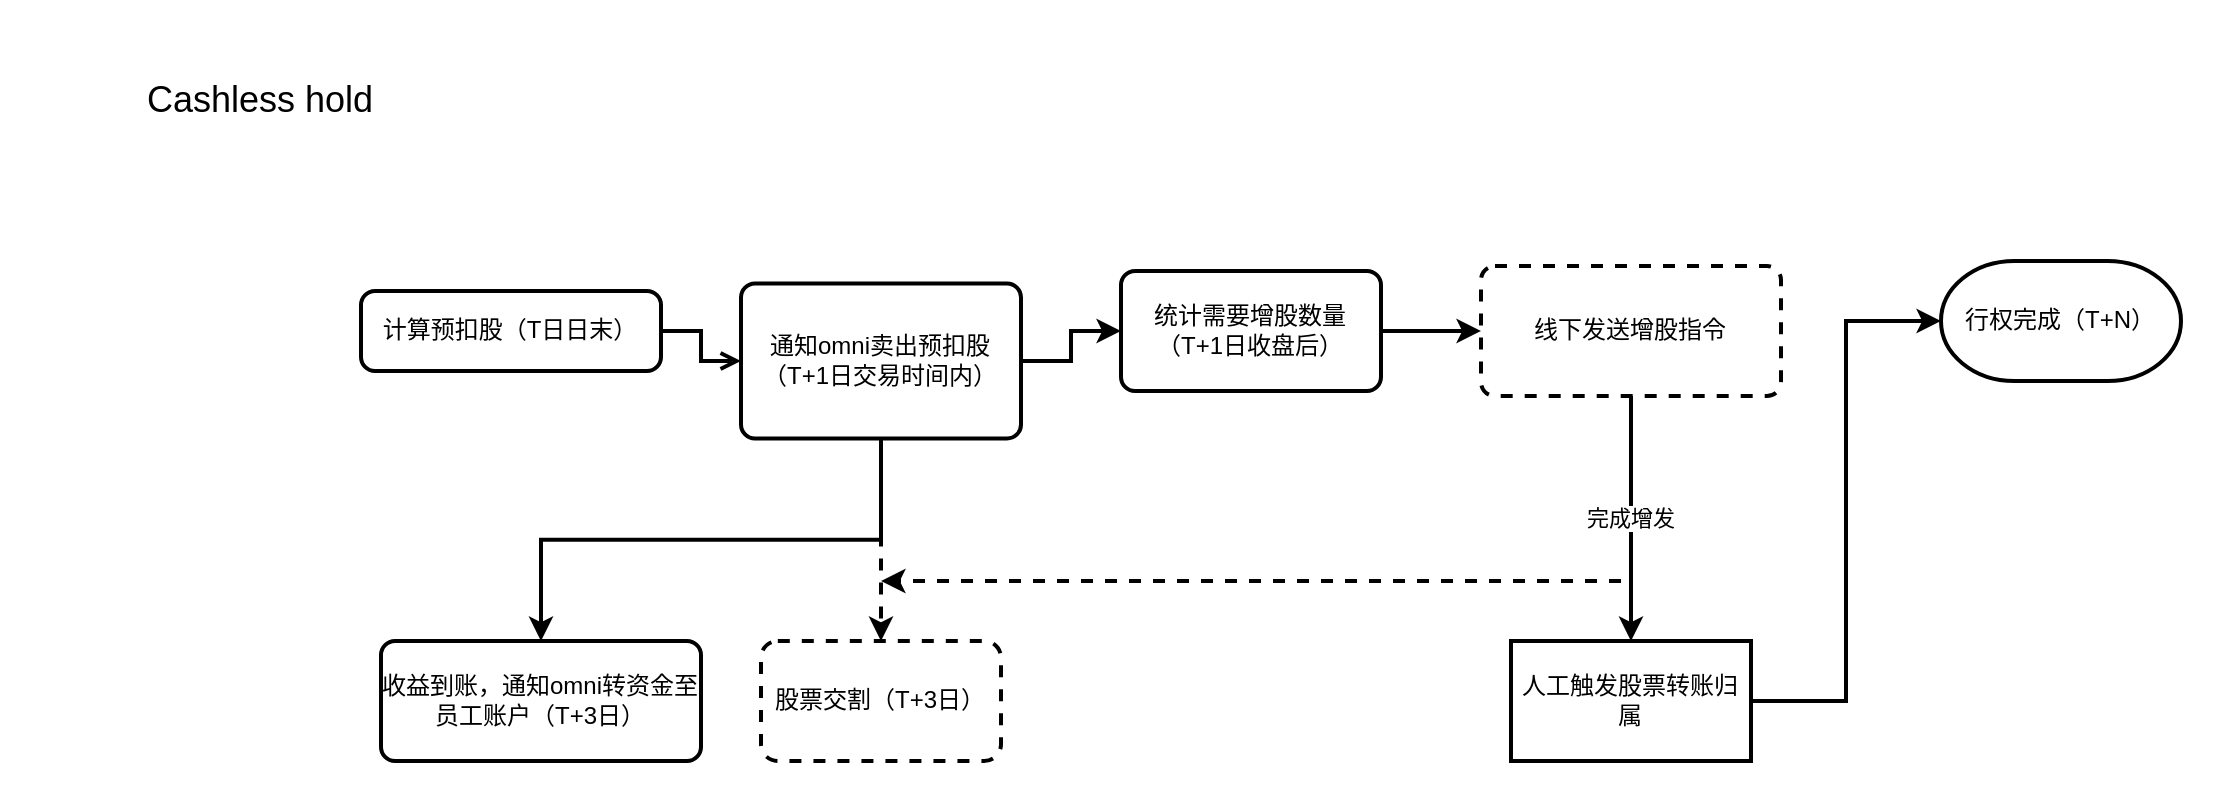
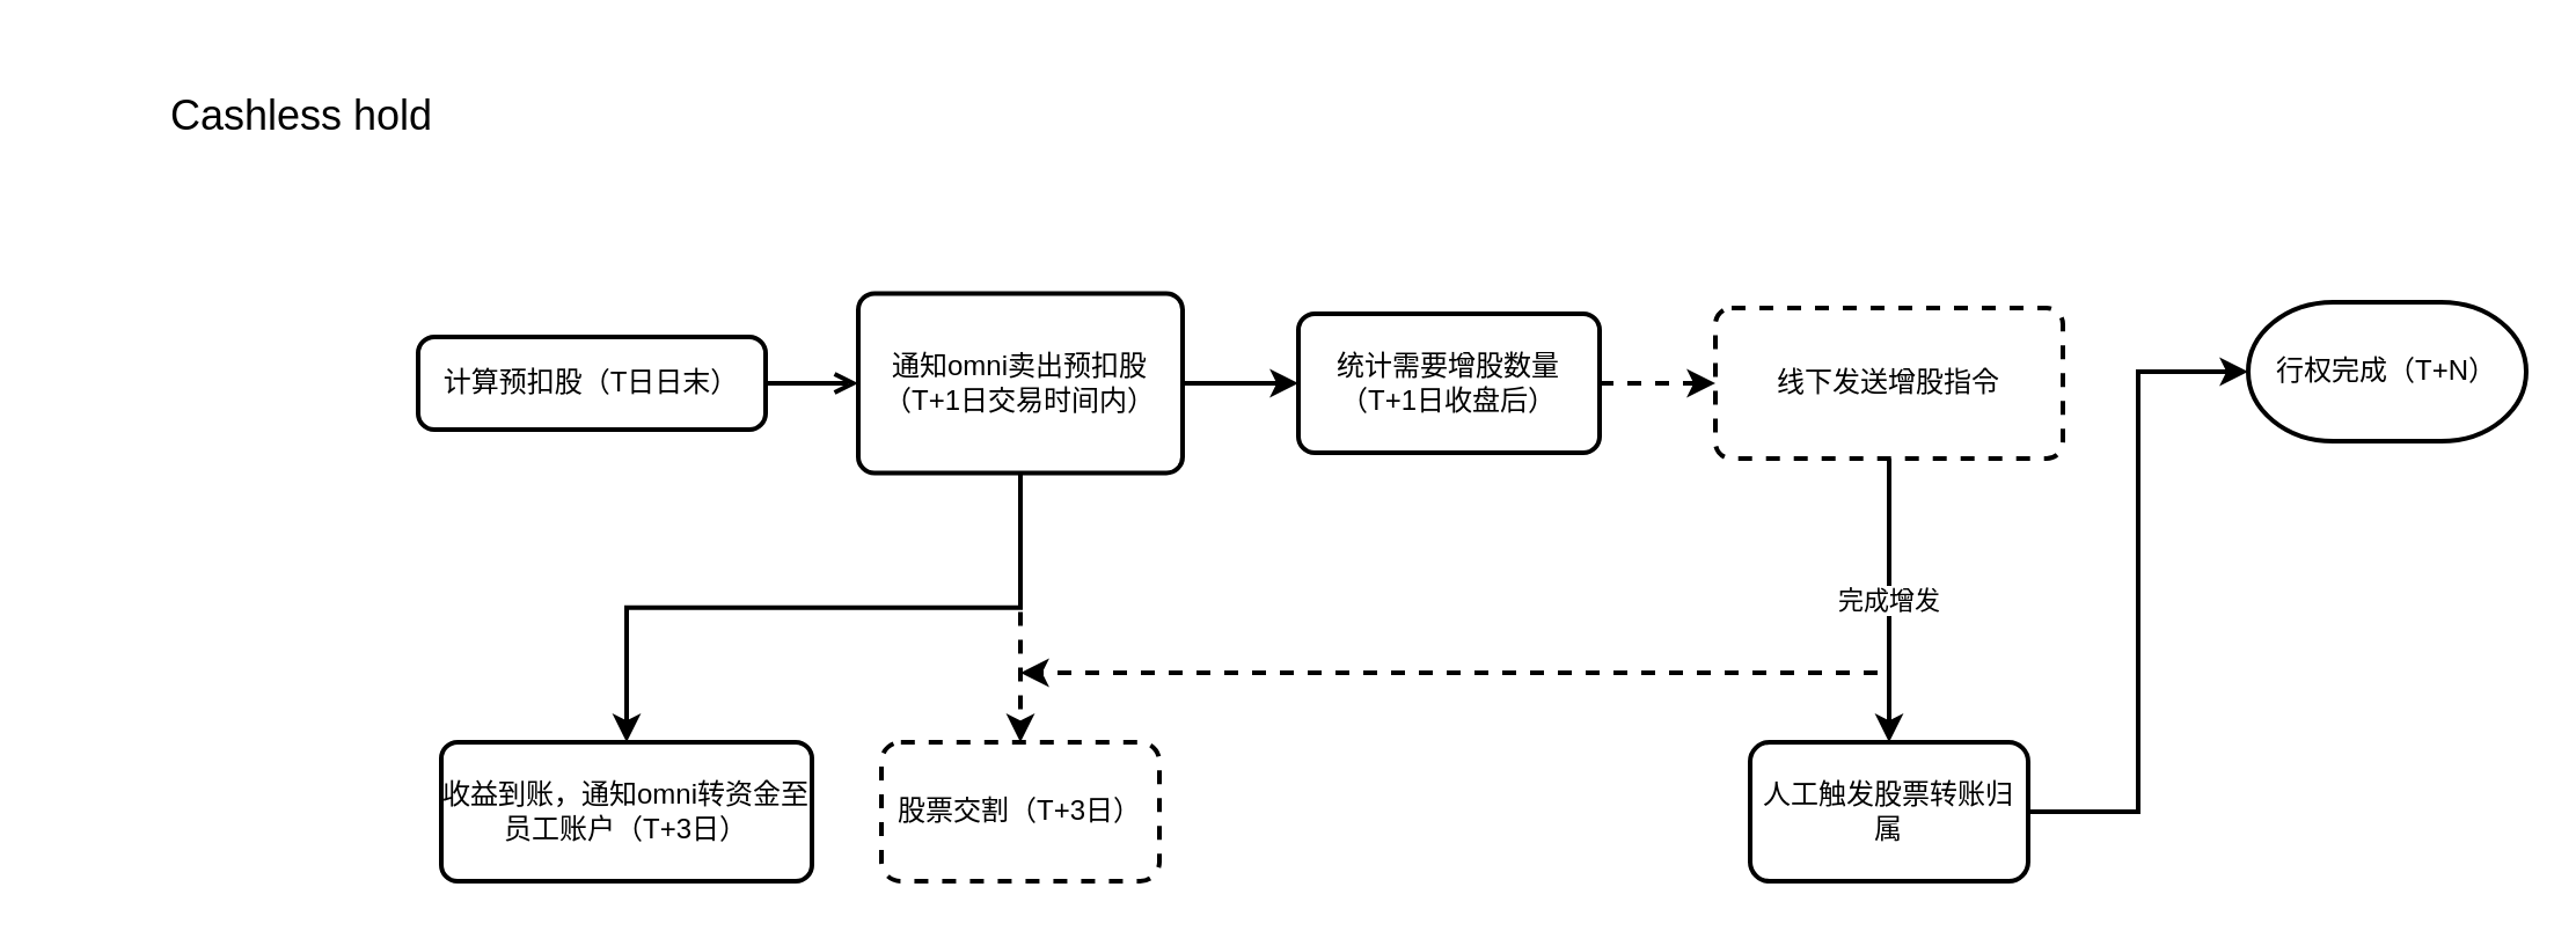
- <mxCell id="9" style="edgeStyle=orthogonalEdgeStyle;rounded=0;orthogonalLoop=1;jettySize=auto;html=1;exitX=1;exitY=0.5;exitDx=0;exitDy=0;strokeWidth=2;entryX=0;entryY=0.5;entryDx=0;entryDy=0;" parent="1" source="10" target="12" edge="1"><mxGeometry relative="1" as="geometry"><mxPoint x="780" y="165" as="targetPoint" /></mxGeometry></mxCell>
+ <mxCell id="9" style="edgeStyle=orthogonalEdgeStyle;rounded=0;orthogonalLoop=1;jettySize=auto;html=1;exitX=1;exitY=0.5;exitDx=0;exitDy=0;strokeWidth=2;entryX=0;entryY=0.5;entryDx=0;entryDy=0;dashed=1;" parent="1" source="10" target="12" edge="1"><mxGeometry relative="1" as="geometry"><mxPoint x="780" y="165" as="targetPoint" /></mxGeometry></mxCell>
- <mxCell id="8" value="通知omni卖出预扣股（T+1日交易时间内）" style="rounded=1;whiteSpace=wrap;html=1;absoluteArcSize=1;arcSize=14;strokeWidth=2;" parent="1" vertex="1"><mxGeometry x="370" y="141.25" width="140" height="77.5" as="geometry" /></mxCell>
+ <mxCell id="8" value="通知omni卖出预扣股（T+1日交易时间内）" style="rounded=1;whiteSpace=wrap;html=1;absoluteArcSize=1;arcSize=14;strokeWidth=2;" parent="1" vertex="1"><mxGeometry x="370" y="126.25" width="140" height="77.5" as="geometry" /></mxCell>
- <mxCell id="15" value="人工触发股票转账归属" style="whiteSpace=wrap;html=1;strokeWidth=2;arcSize=14;rounded=0;" parent="1" vertex="1"><mxGeometry x="755" y="320" width="120" height="60" as="geometry" /></mxCell>
+ <mxCell id="15" value="人工触发股票转账归属" style="whiteSpace=wrap;html=1;rounded=1;strokeWidth=2;arcSize=14;" parent="1" vertex="1"><mxGeometry x="755" y="320" width="120" height="60" as="geometry" /></mxCell>
